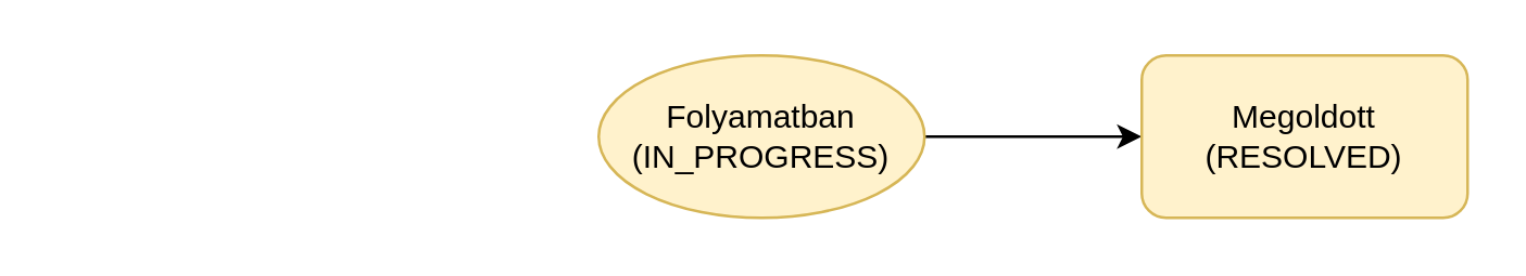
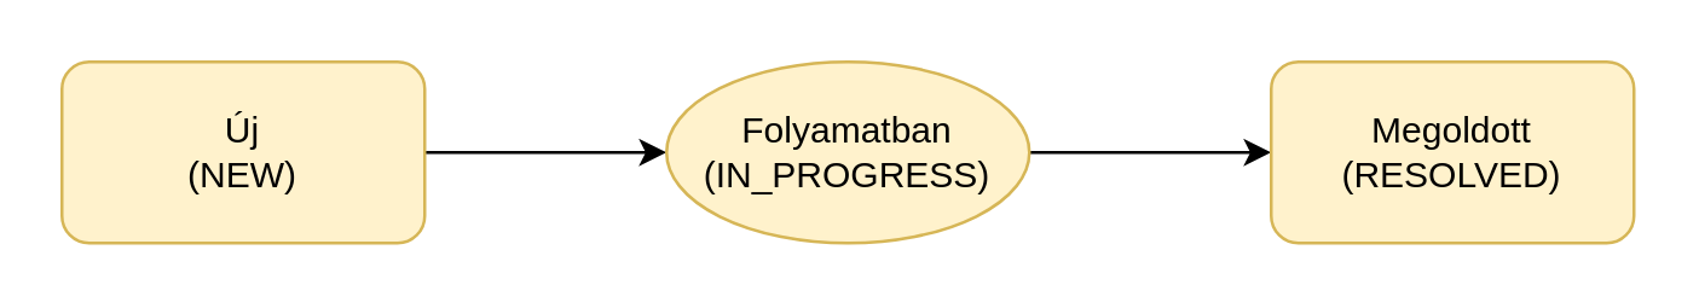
+ <mxCell id="3" value="Új&lt;br&gt;(NEW)" style="rounded=1;whiteSpace=wrap;html=1;fillColor=#fff2cc;strokeColor=#d6b656;" vertex="1" parent="1"><mxGeometry x="20" y="20" width="120" height="60" as="geometry" /></mxCell>
+ <mxCell id="2" style="edgeStyle=orthogonalEdgeStyle;rounded=0;orthogonalLoop=1;jettySize=auto;html=1;exitX=1;exitY=0.5;exitDx=0;exitDy=0;" edge="1" parent="1" source="3" target="5"><mxGeometry relative="1" as="geometry" /></mxCell>
